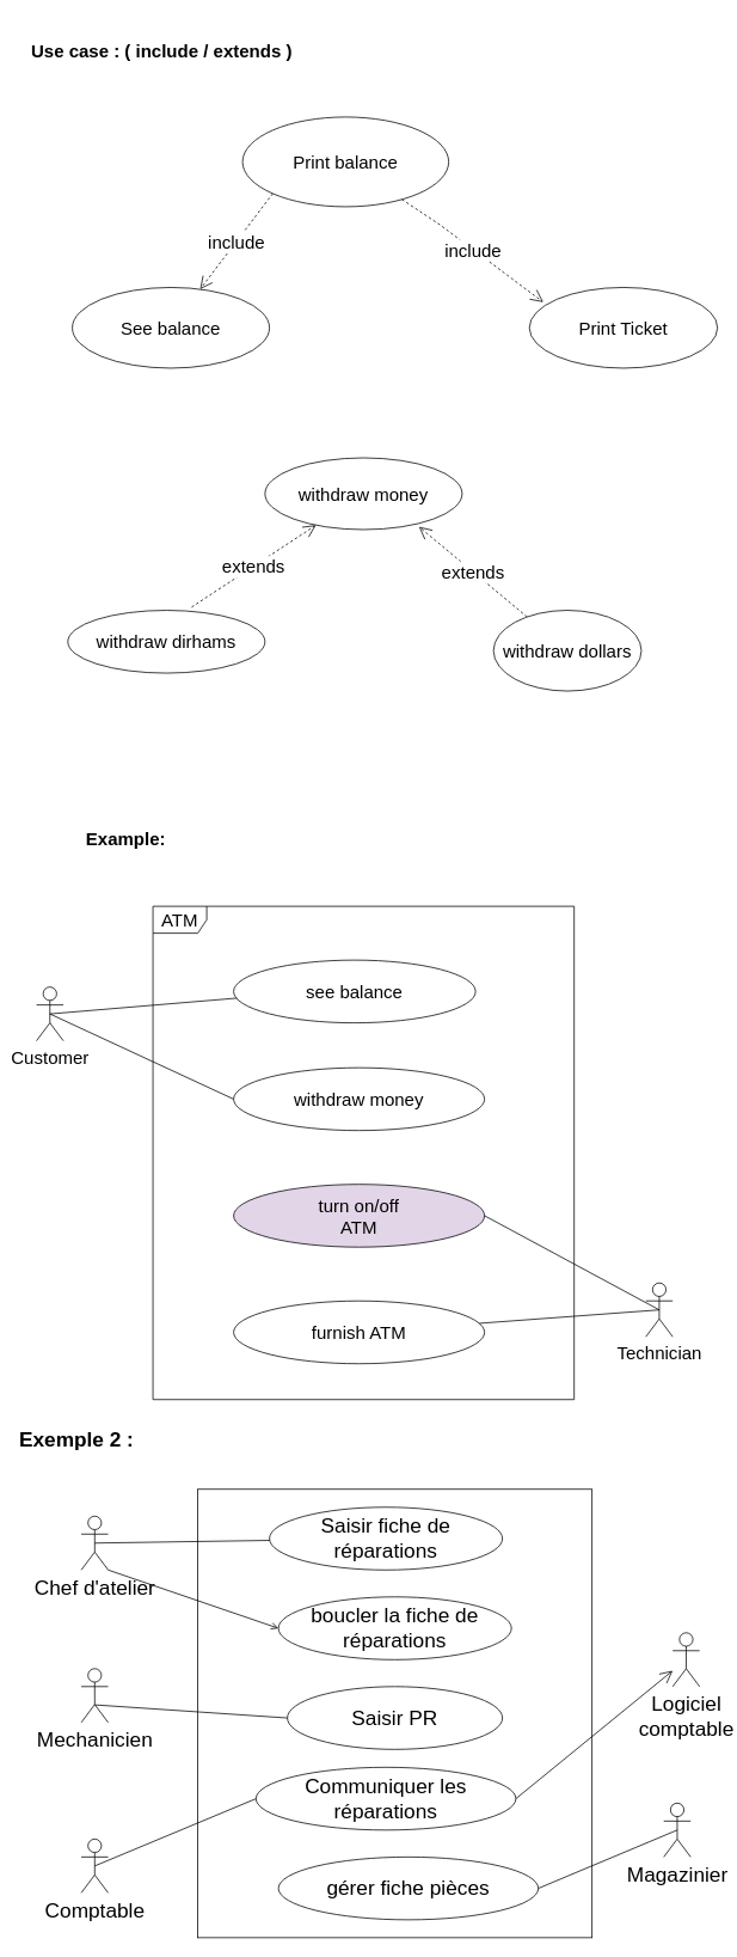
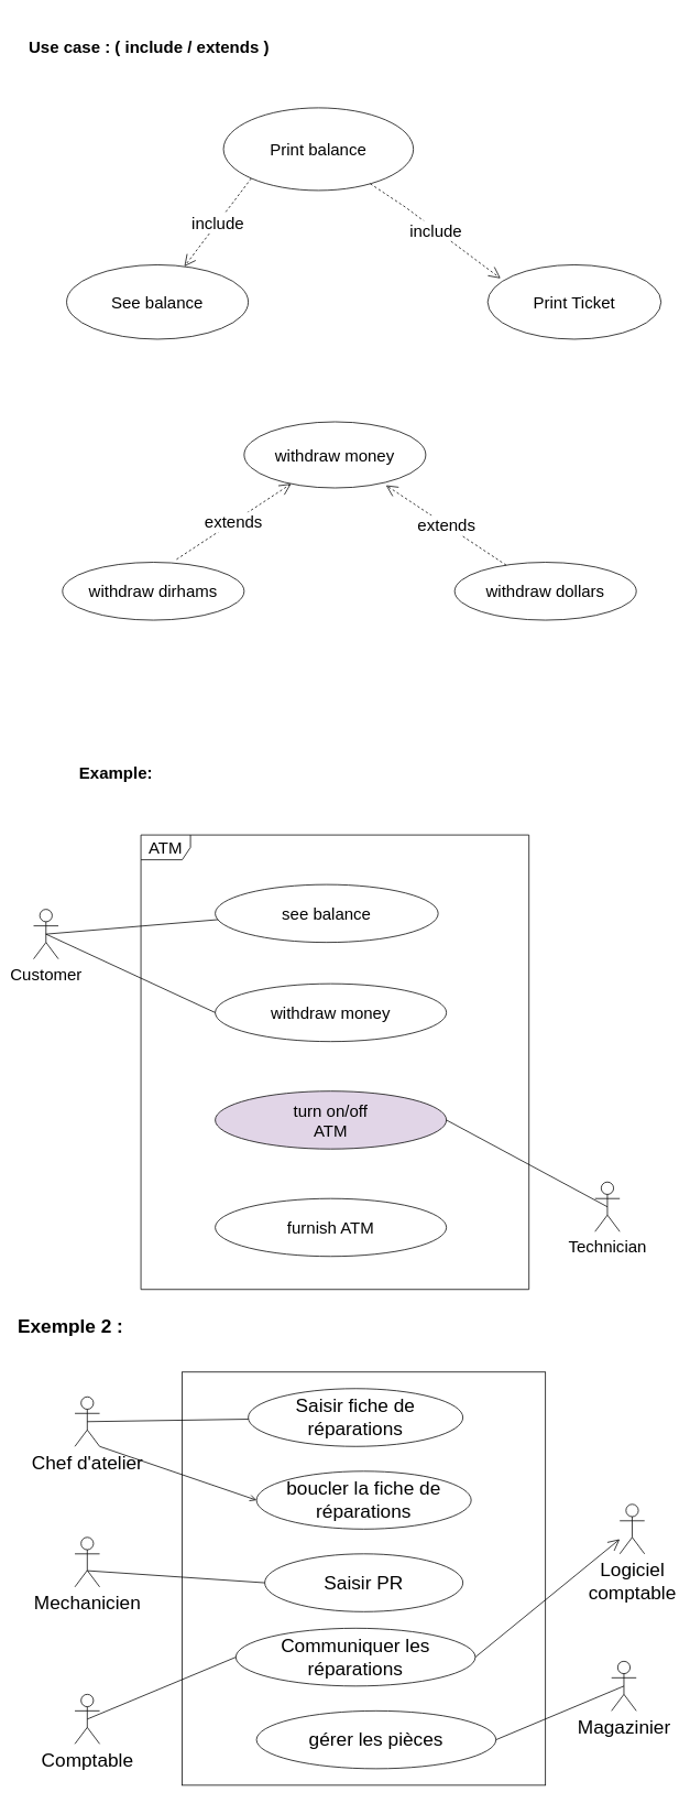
- <mxCell id="10" value="withdraw dollars" style="ellipse;whiteSpace=wrap;html=1;fontSize=20;" parent="1" vertex="1"><mxGeometry x="550" y="680" width="165" height="90" as="geometry" /></mxCell>
+ <mxCell id="10" value="withdraw dollars" style="ellipse;whiteSpace=wrap;html=1;fontSize=20;" parent="1" vertex="1"><mxGeometry x="550" y="680" width="220" height="70" as="geometry" /></mxCell>
- <mxCell id="24" value="" style="endArrow=none;html=1;rounded=0;fontSize=20;entryX=0.5;entryY=0.5;entryDx=0;entryDy=0;entryPerimeter=0;" parent="1" source="20" target="16" edge="1"><mxGeometry width="50" height="50" relative="1" as="geometry"><mxPoint x="570" y="1510" as="sourcePoint" /><mxPoint x="620" y="1460" as="targetPoint" /></mxGeometry></mxCell>
- <mxCell id="41" value="gérer fiche pièces" style="ellipse;whiteSpace=wrap;html=1;fontSize=23;" parent="1" vertex="1"><mxGeometry x="310" y="2070" width="290" height="70" as="geometry" /></mxCell>
+ <mxCell id="41" value="gérer les pièces" style="ellipse;whiteSpace=wrap;html=1;fontSize=23;" parent="1" vertex="1"><mxGeometry x="310" y="2070" width="290" height="70" as="geometry" /></mxCell>
